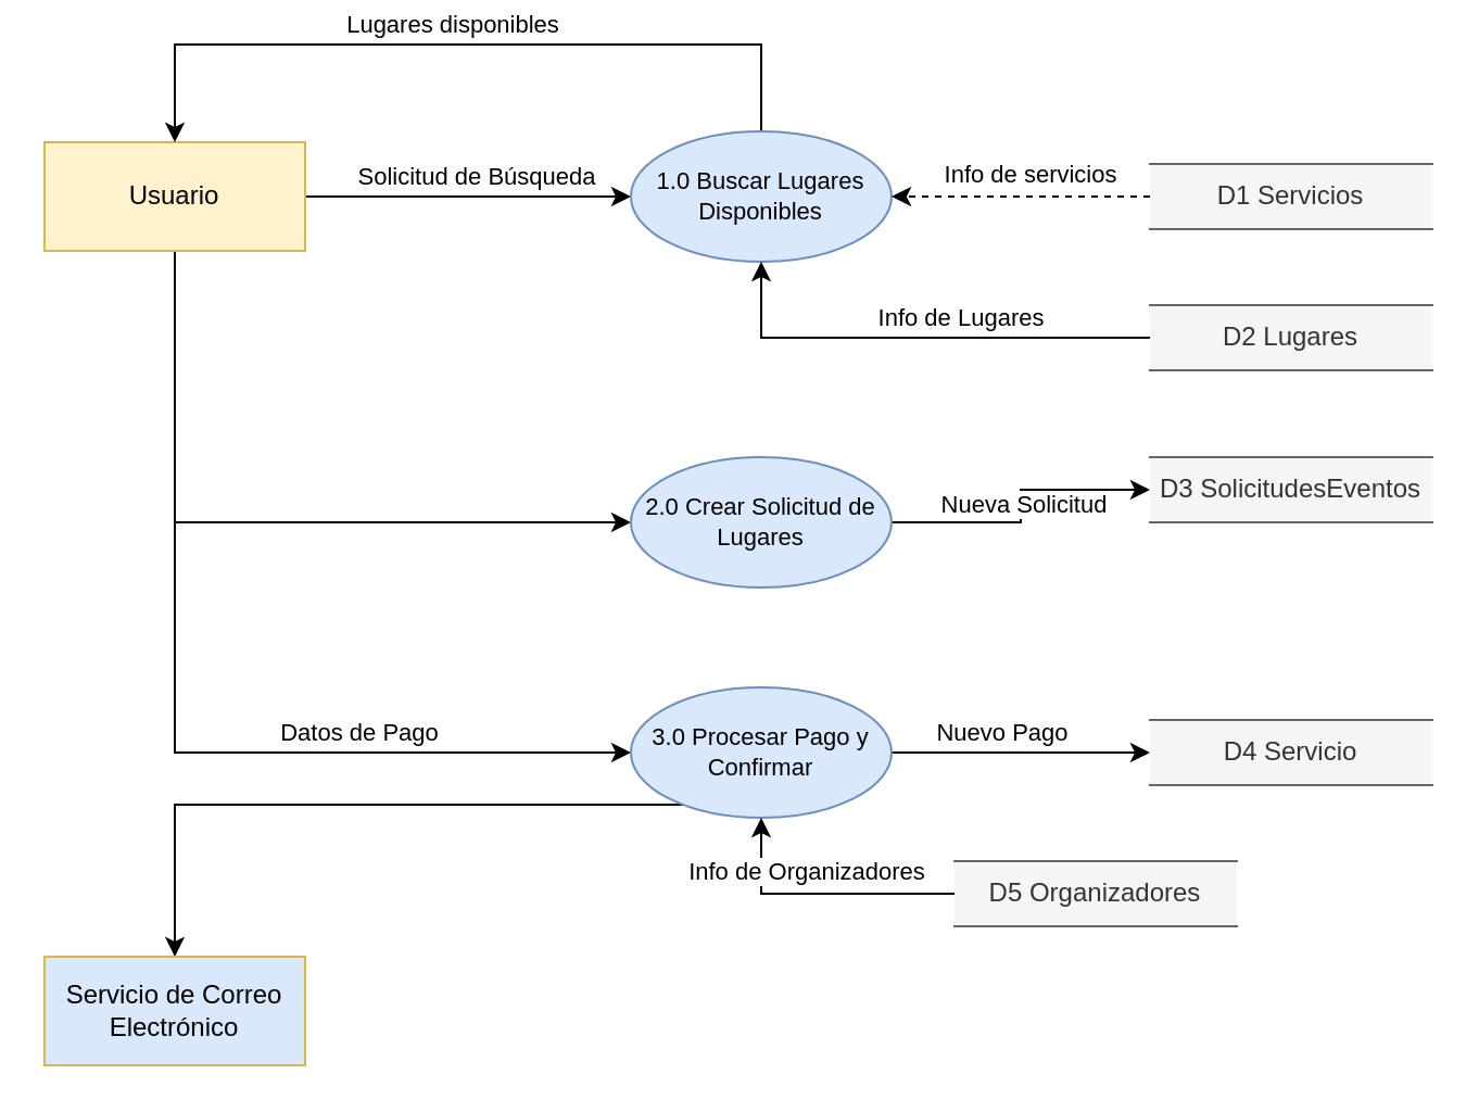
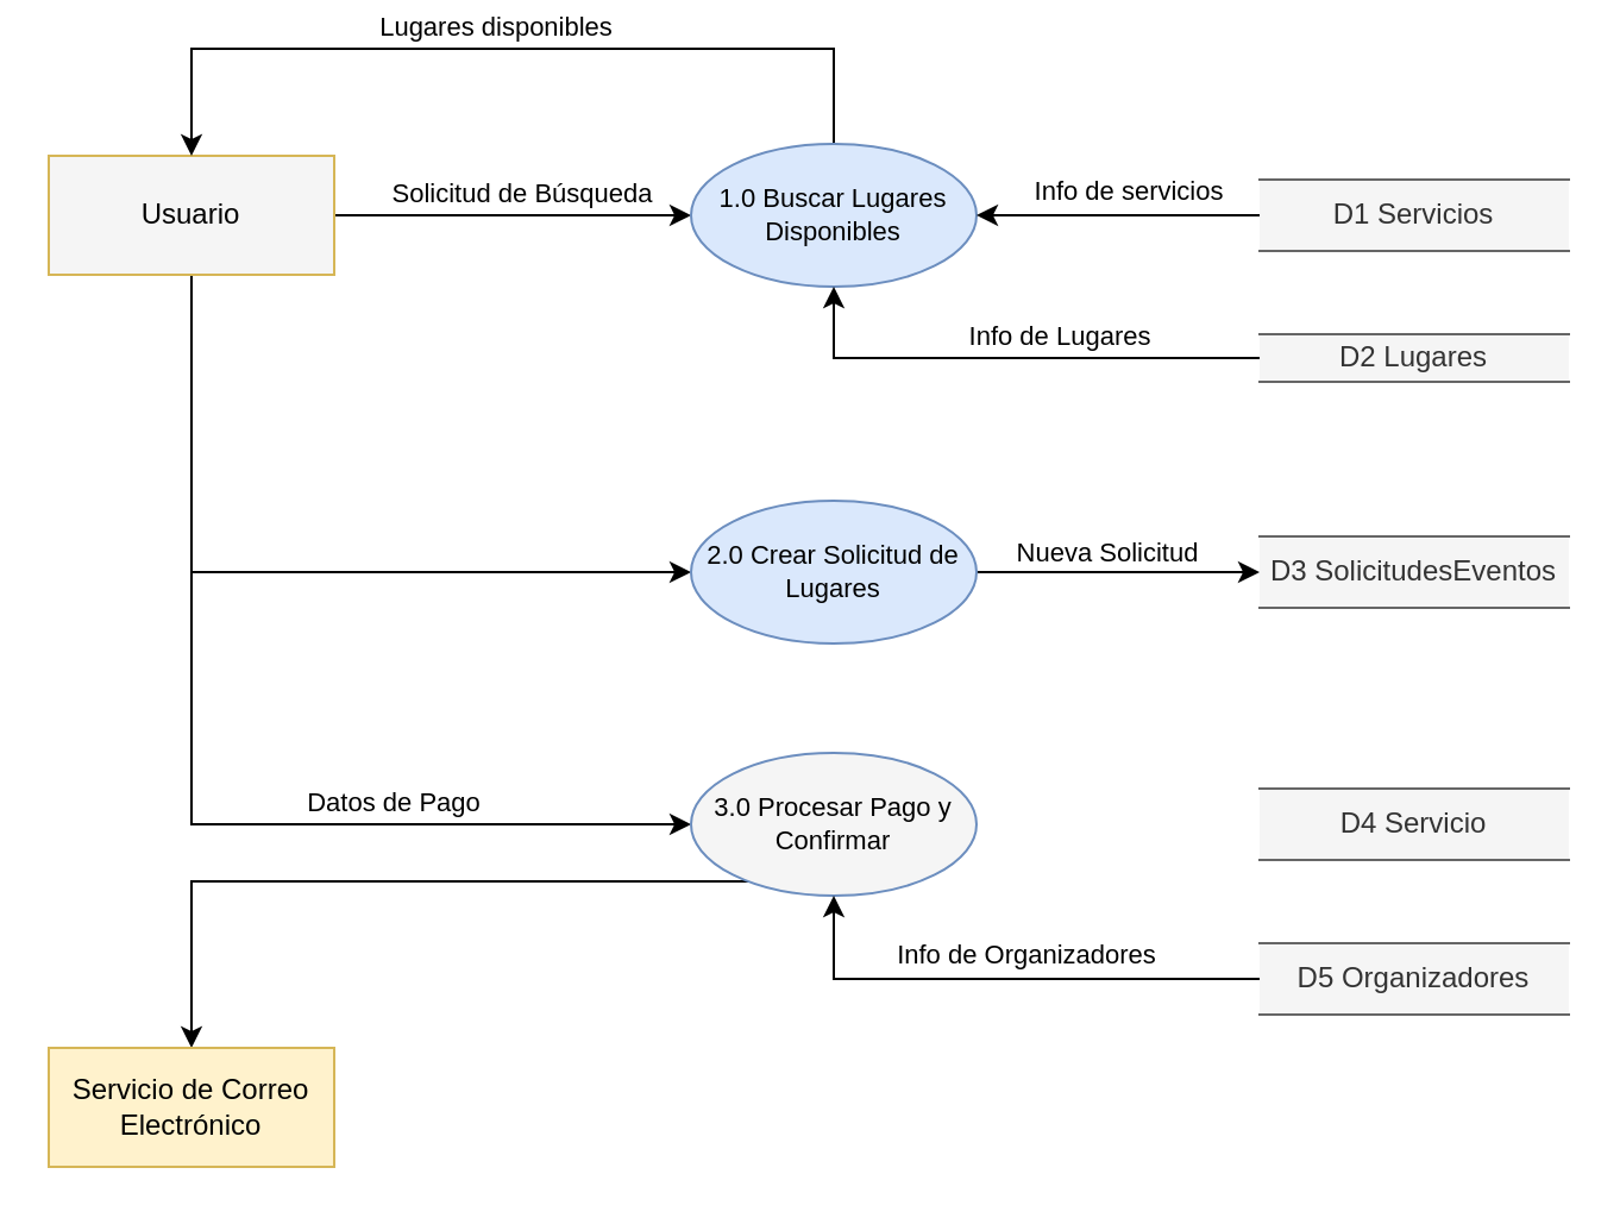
- <mxCell id="7" value="Usuario" style="rounded=0;whiteSpace=wrap;html=1;fillColor=#fff2cc;strokeColor=#d6b656;" vertex="1" parent="1"><mxGeometry x="20" y="65" width="120" height="50" as="geometry" /></mxCell>
+ <mxCell id="7" value="Usuario" style="rounded=0;whiteSpace=wrap;html=1;fillColor=#f5f5f5;strokeColor=#d6b656;" vertex="1" parent="1"><mxGeometry x="20" y="65" width="120" height="50" as="geometry" /></mxCell>
- <mxCell id="11" style="edgeStyle=orthogonalEdgeStyle;rounded=0;orthogonalLoop=1;jettySize=auto;html=1;entryX=1;entryY=0.5;entryDx=0;entryDy=0;dashed=1;" edge="1" parent="1" source="13" target="10"><mxGeometry relative="1" as="geometry" /></mxCell>
+ <mxCell id="11" style="edgeStyle=orthogonalEdgeStyle;rounded=0;orthogonalLoop=1;jettySize=auto;html=1;entryX=1;entryY=0.5;entryDx=0;entryDy=0;" edge="1" parent="1" source="13" target="10"><mxGeometry relative="1" as="geometry" /></mxCell>
- <mxCell id="16" value="D2 Lugares" style="html=1;dashed=0;whiteSpace=wrap;shape=partialRectangle;right=0;left=0;fillColor=#f5f5f5;strokeColor=#666666;fontColor=#333333;" vertex="1" parent="1"><mxGeometry x="529" y="140" width="130" height="30" as="geometry" /></mxCell>
+ <mxCell id="16" value="D2 Lugares" style="html=1;dashed=0;whiteSpace=wrap;shape=partialRectangle;right=0;left=0;fillColor=#f5f5f5;strokeColor=#666666;fontColor=#333333;" vertex="1" parent="1"><mxGeometry x="529" y="140" width="130" height="20" as="geometry" /></mxCell>
- <mxCell id="20" value="D3 SolicitudesEventos" style="html=1;dashed=0;whiteSpace=wrap;shape=partialRectangle;right=0;left=0;fillColor=#f5f5f5;strokeColor=#666666;fontColor=#333333;" vertex="1" parent="1"><mxGeometry x="529" y="210" width="130" height="30" as="geometry" /></mxCell>
+ <mxCell id="20" value="D3 SolicitudesEventos" style="html=1;dashed=0;whiteSpace=wrap;shape=partialRectangle;right=0;left=0;fillColor=#f5f5f5;strokeColor=#666666;fontColor=#333333;" vertex="1" parent="1"><mxGeometry x="529" y="225" width="130" height="30" as="geometry" /></mxCell>
- <mxCell id="24" value="3.0 Procesar Pago y Confirmar" style="ellipse;whiteSpace=wrap;html=1;fontSize=11;fillColor=#dae8fc;strokeColor=#6c8ebf;" vertex="1" parent="1"><mxGeometry x="290" y="316" width="120" height="60" as="geometry" /></mxCell>
+ <mxCell id="24" value="3.0 Procesar Pago y Confirmar" style="ellipse;whiteSpace=wrap;html=1;fontSize=11;fillColor=#f5f5f5;strokeColor=#6c8ebf;" vertex="1" parent="1"><mxGeometry x="290" y="316" width="120" height="60" as="geometry" /></mxCell>
- <mxCell id="21" style="edgeStyle=orthogonalEdgeStyle;rounded=0;orthogonalLoop=1;jettySize=auto;html=1;" edge="1" parent="1" source="24" target="28"><mxGeometry relative="1" as="geometry" /></mxCell>
- <mxCell id="22" value="Nuevo Pago" style="edgeLabel;html=1;align=center;verticalAlign=middle;resizable=0;points=[];" connectable="0" vertex="1" parent="21"><mxGeometry x="-0.22" y="2" relative="1" as="geometry"><mxPoint x="4" y="-8" as="offset" /></mxGeometry></mxCell>
- <mxCell id="27" value="D5 Organizadores" style="html=1;dashed=0;whiteSpace=wrap;shape=partialRectangle;right=0;left=0;fillColor=#f5f5f5;strokeColor=#666666;fontColor=#333333;" vertex="1" parent="1"><mxGeometry x="439" y="396" width="130" height="30" as="geometry" /></mxCell>
+ <mxCell id="27" value="D5 Organizadores" style="html=1;dashed=0;whiteSpace=wrap;shape=partialRectangle;right=0;left=0;fillColor=#f5f5f5;strokeColor=#666666;fontColor=#333333;" vertex="1" parent="1"><mxGeometry x="529" y="396" width="130" height="30" as="geometry" /></mxCell>
- <mxCell id="29" value="Servicio de Correo Electrónico" style="rounded=0;whiteSpace=wrap;html=1;fillColor=#dae8fc;strokeColor=#d6b656;" vertex="1" parent="1"><mxGeometry x="20" y="440" width="120" height="50" as="geometry" /></mxCell>
+ <mxCell id="29" value="Servicio de Correo Electrónico" style="rounded=0;whiteSpace=wrap;html=1;fillColor=#fff2cc;strokeColor=#d6b656;" vertex="1" parent="1"><mxGeometry x="20" y="440" width="120" height="50" as="geometry" /></mxCell>
